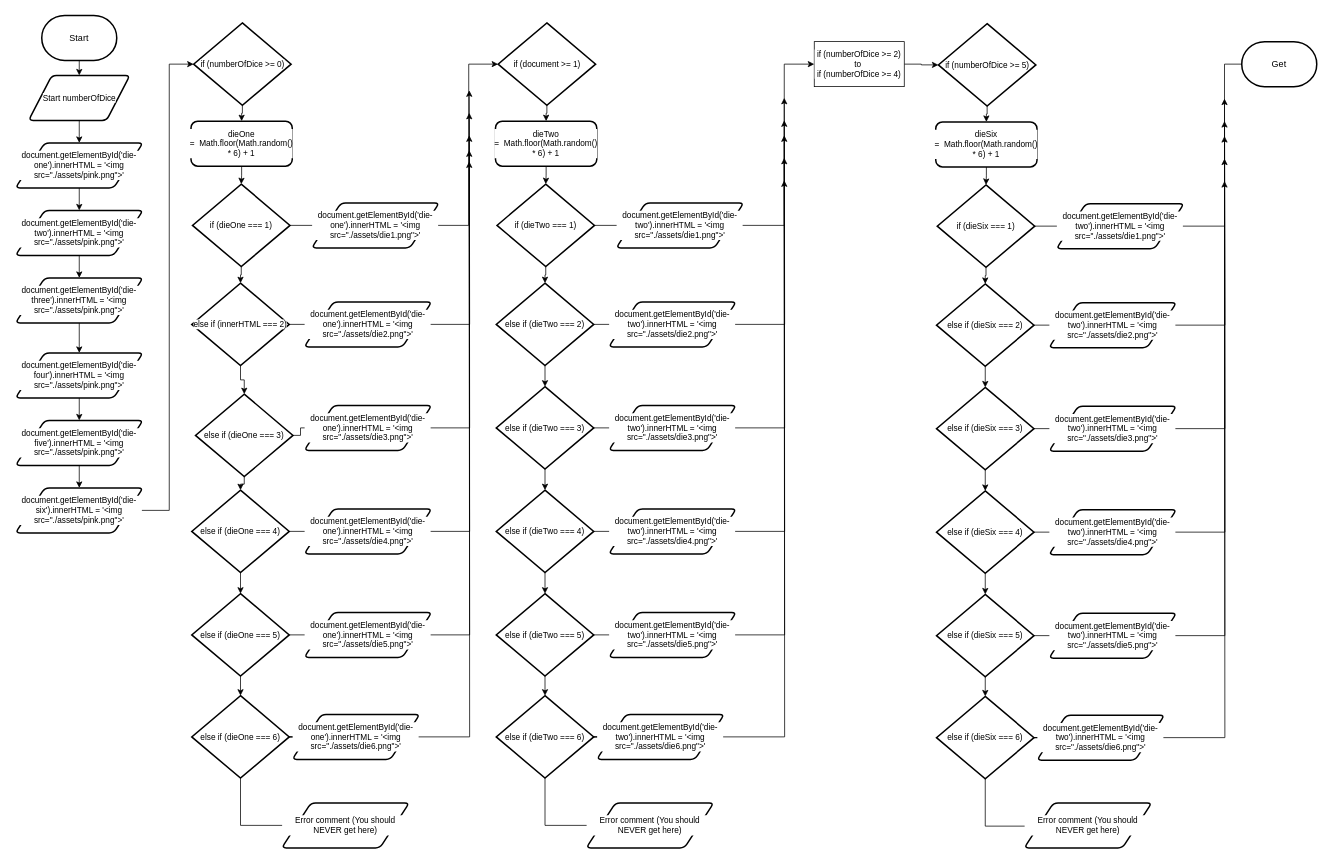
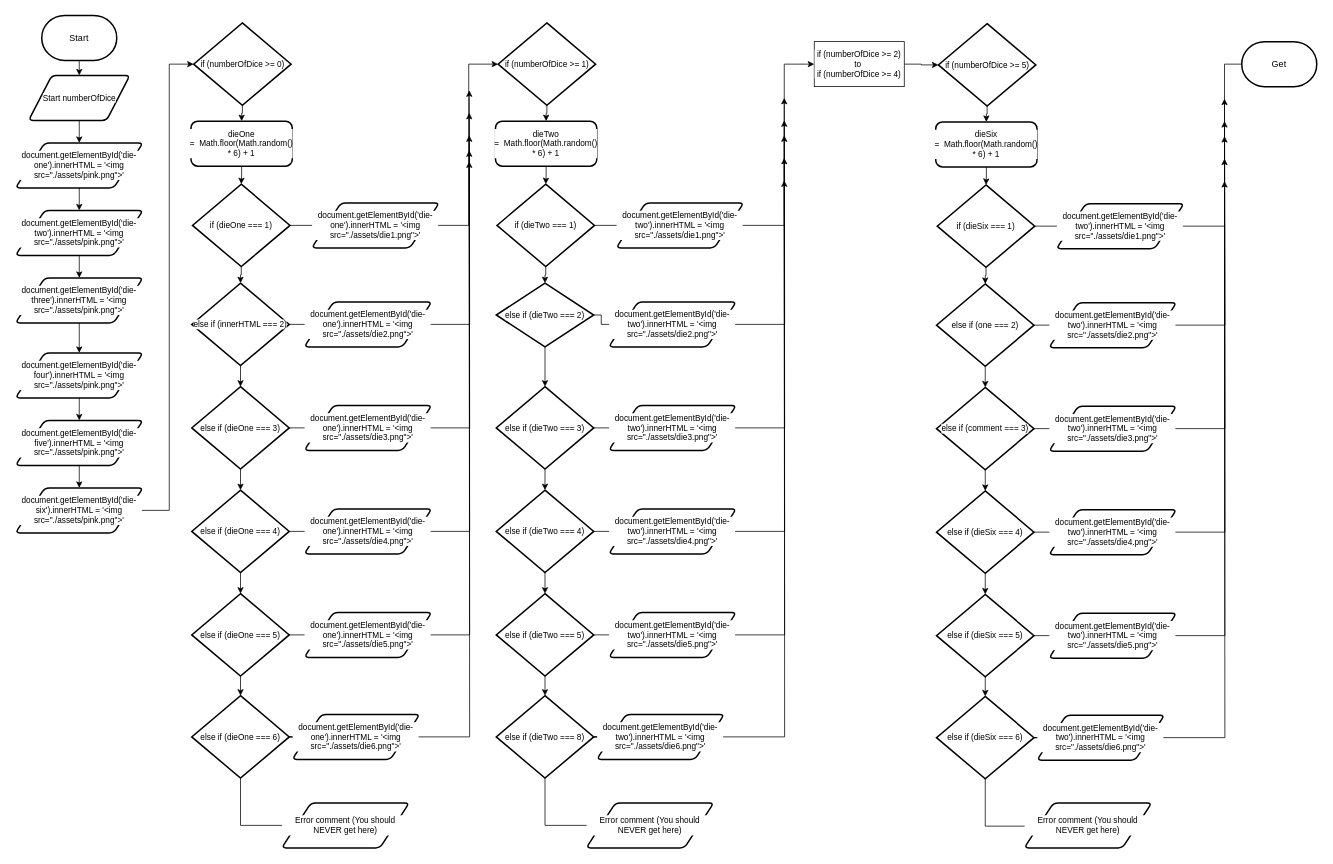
- <mxCell id="58" value="if (document &amp;gt;= 1)" style="strokeWidth=2;html=1;shape=mxgraph.flowchart.decision;whiteSpace=wrap;fontFamily=Helvetica;fontSize=11;fontColor=default;labelBackgroundColor=default;" parent="1" vertex="1"><mxGeometry x="663.5" y="30" width="130" height="110" as="geometry" /></mxCell>
+ <mxCell id="58" value="if (numberOfDice &amp;gt;= 1)" style="strokeWidth=2;html=1;shape=mxgraph.flowchart.decision;whiteSpace=wrap;fontFamily=Helvetica;fontSize=11;fontColor=default;labelBackgroundColor=default;" parent="1" vertex="1"><mxGeometry x="663.5" y="30" width="130" height="110" as="geometry" /></mxCell>
- <mxCell id="64" value="else if (&lt;span style=&quot;color: rgb(0, 0, 0);&quot;&gt;dieTwo&lt;/span&gt;&amp;nbsp;=== 2)" style="strokeWidth=2;html=1;shape=mxgraph.flowchart.decision;whiteSpace=wrap;fontFamily=Helvetica;fontSize=11;fontColor=default;labelBackgroundColor=default;" parent="1" vertex="1"><mxGeometry x="661" y="377" width="130" height="110" as="geometry" /></mxCell>
+ <mxCell id="64" value="else if (&lt;span style=&quot;color: rgb(0, 0, 0);&quot;&gt;dieTwo&lt;/span&gt;&amp;nbsp;=== 2)" style="strokeWidth=2;html=1;shape=mxgraph.flowchart.decision;whiteSpace=wrap;fontFamily=Helvetica;fontSize=11;fontColor=default;labelBackgroundColor=default;" parent="1" vertex="1"><mxGeometry x="661" y="377" width="130" height="85" as="geometry" /></mxCell>
- <mxCell id="101" value="else if (&lt;span style=&quot;color: rgb(0, 0, 0);&quot;&gt;dieSix&lt;/span&gt;&amp;nbsp;=== 2)" style="strokeWidth=2;html=1;shape=mxgraph.flowchart.decision;whiteSpace=wrap;fontFamily=Helvetica;fontSize=11;fontColor=default;labelBackgroundColor=default;" vertex="1" parent="1"><mxGeometry x="1248" y="378" width="130" height="110" as="geometry" /></mxCell>
+ <mxCell id="101" value="else if (&lt;span style=&quot;color: rgb(0, 0, 0);&quot;&gt;one&lt;/span&gt;&amp;nbsp;=== 2)" style="strokeWidth=2;html=1;shape=mxgraph.flowchart.decision;whiteSpace=wrap;fontFamily=Helvetica;fontSize=11;fontColor=default;labelBackgroundColor=default;" vertex="1" parent="1"><mxGeometry x="1248" y="378" width="130" height="110" as="geometry" /></mxCell>
- <mxCell id="104" value="else if (&lt;span style=&quot;color: rgb(0, 0, 0);&quot;&gt;dieSix&lt;/span&gt;&amp;nbsp;=== 3)" style="strokeWidth=2;html=1;shape=mxgraph.flowchart.decision;whiteSpace=wrap;fontFamily=Helvetica;fontSize=11;fontColor=default;labelBackgroundColor=default;" vertex="1" parent="1"><mxGeometry x="1248" y="516" width="130" height="110" as="geometry" /></mxCell>
+ <mxCell id="104" value="else if (&lt;span style=&quot;color: rgb(0, 0, 0);&quot;&gt;comment&lt;/span&gt;&amp;nbsp;=== 3)" style="strokeWidth=2;html=1;shape=mxgraph.flowchart.decision;whiteSpace=wrap;fontFamily=Helvetica;fontSize=11;fontColor=default;labelBackgroundColor=default;" vertex="1" parent="1"><mxGeometry x="1248" y="516" width="130" height="110" as="geometry" /></mxCell>
- <mxCell id="32" value="else if (dieOne === 3)" style="strokeWidth=2;html=1;shape=mxgraph.flowchart.decision;whiteSpace=wrap;fontFamily=Helvetica;fontSize=11;fontColor=default;labelBackgroundColor=default;" parent="1" vertex="1"><mxGeometry x="260" y="525" width="130" height="110" as="geometry" /></mxCell>
+ <mxCell id="32" value="else if (dieOne === 3)" style="strokeWidth=2;html=1;shape=mxgraph.flowchart.decision;whiteSpace=wrap;fontFamily=Helvetica;fontSize=11;fontColor=default;labelBackgroundColor=default;" parent="1" vertex="1"><mxGeometry x="255" y="515" width="130" height="110" as="geometry" /></mxCell>
- <mxCell id="76" value="else if (&lt;span style=&quot;color: rgb(0, 0, 0);&quot;&gt;dieTwo&lt;/span&gt;&amp;nbsp;=== 6)" style="strokeWidth=2;html=1;shape=mxgraph.flowchart.decision;whiteSpace=wrap;fontFamily=Helvetica;fontSize=11;fontColor=default;labelBackgroundColor=default;" parent="1" vertex="1"><mxGeometry x="661" y="927" width="130" height="110" as="geometry" /></mxCell>
+ <mxCell id="76" value="else if (&lt;span style=&quot;color: rgb(0, 0, 0);&quot;&gt;dieTwo&lt;/span&gt;&amp;nbsp;=== 8)" style="strokeWidth=2;html=1;shape=mxgraph.flowchart.decision;whiteSpace=wrap;fontFamily=Helvetica;fontSize=11;fontColor=default;labelBackgroundColor=default;" parent="1" vertex="1"><mxGeometry x="661" y="927" width="130" height="110" as="geometry" /></mxCell>
